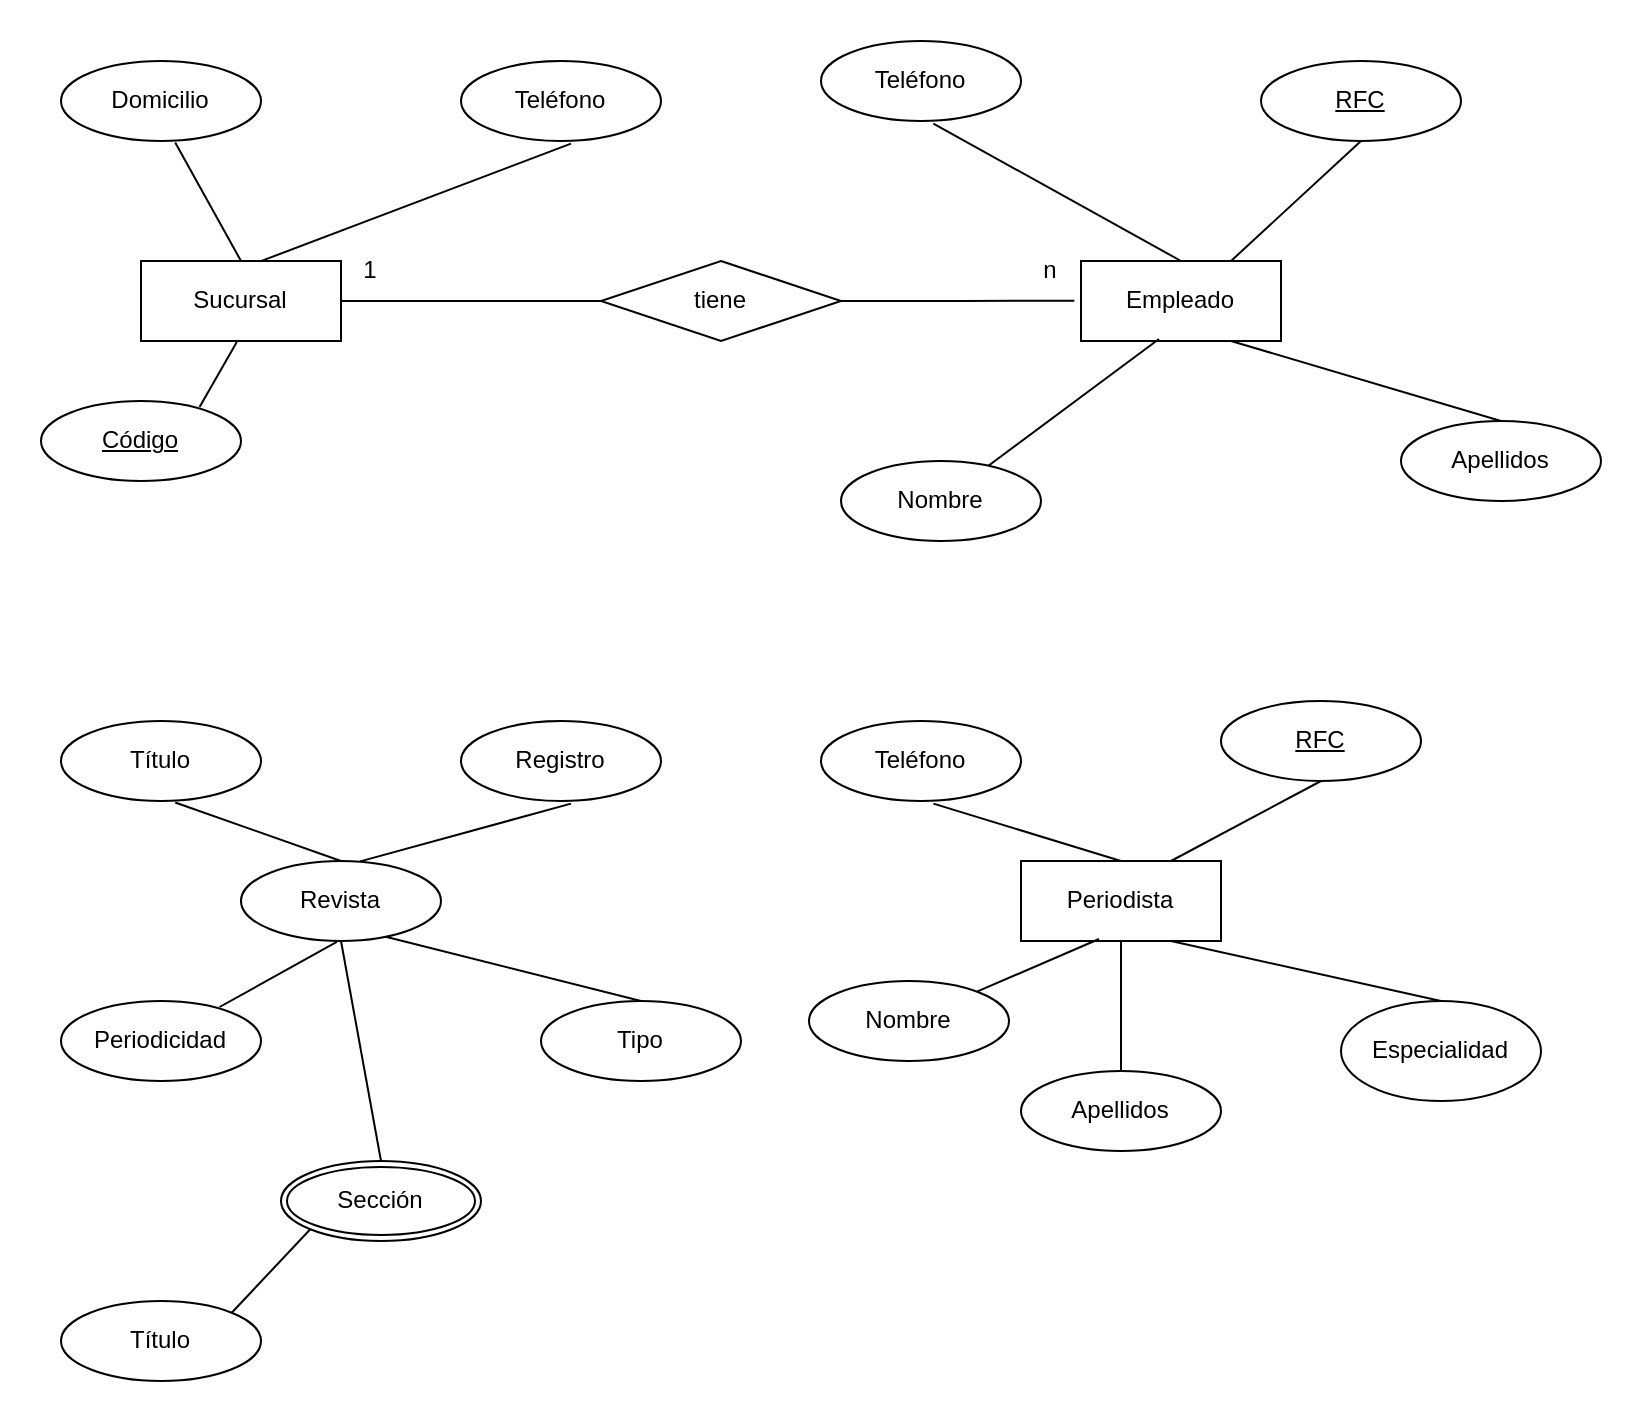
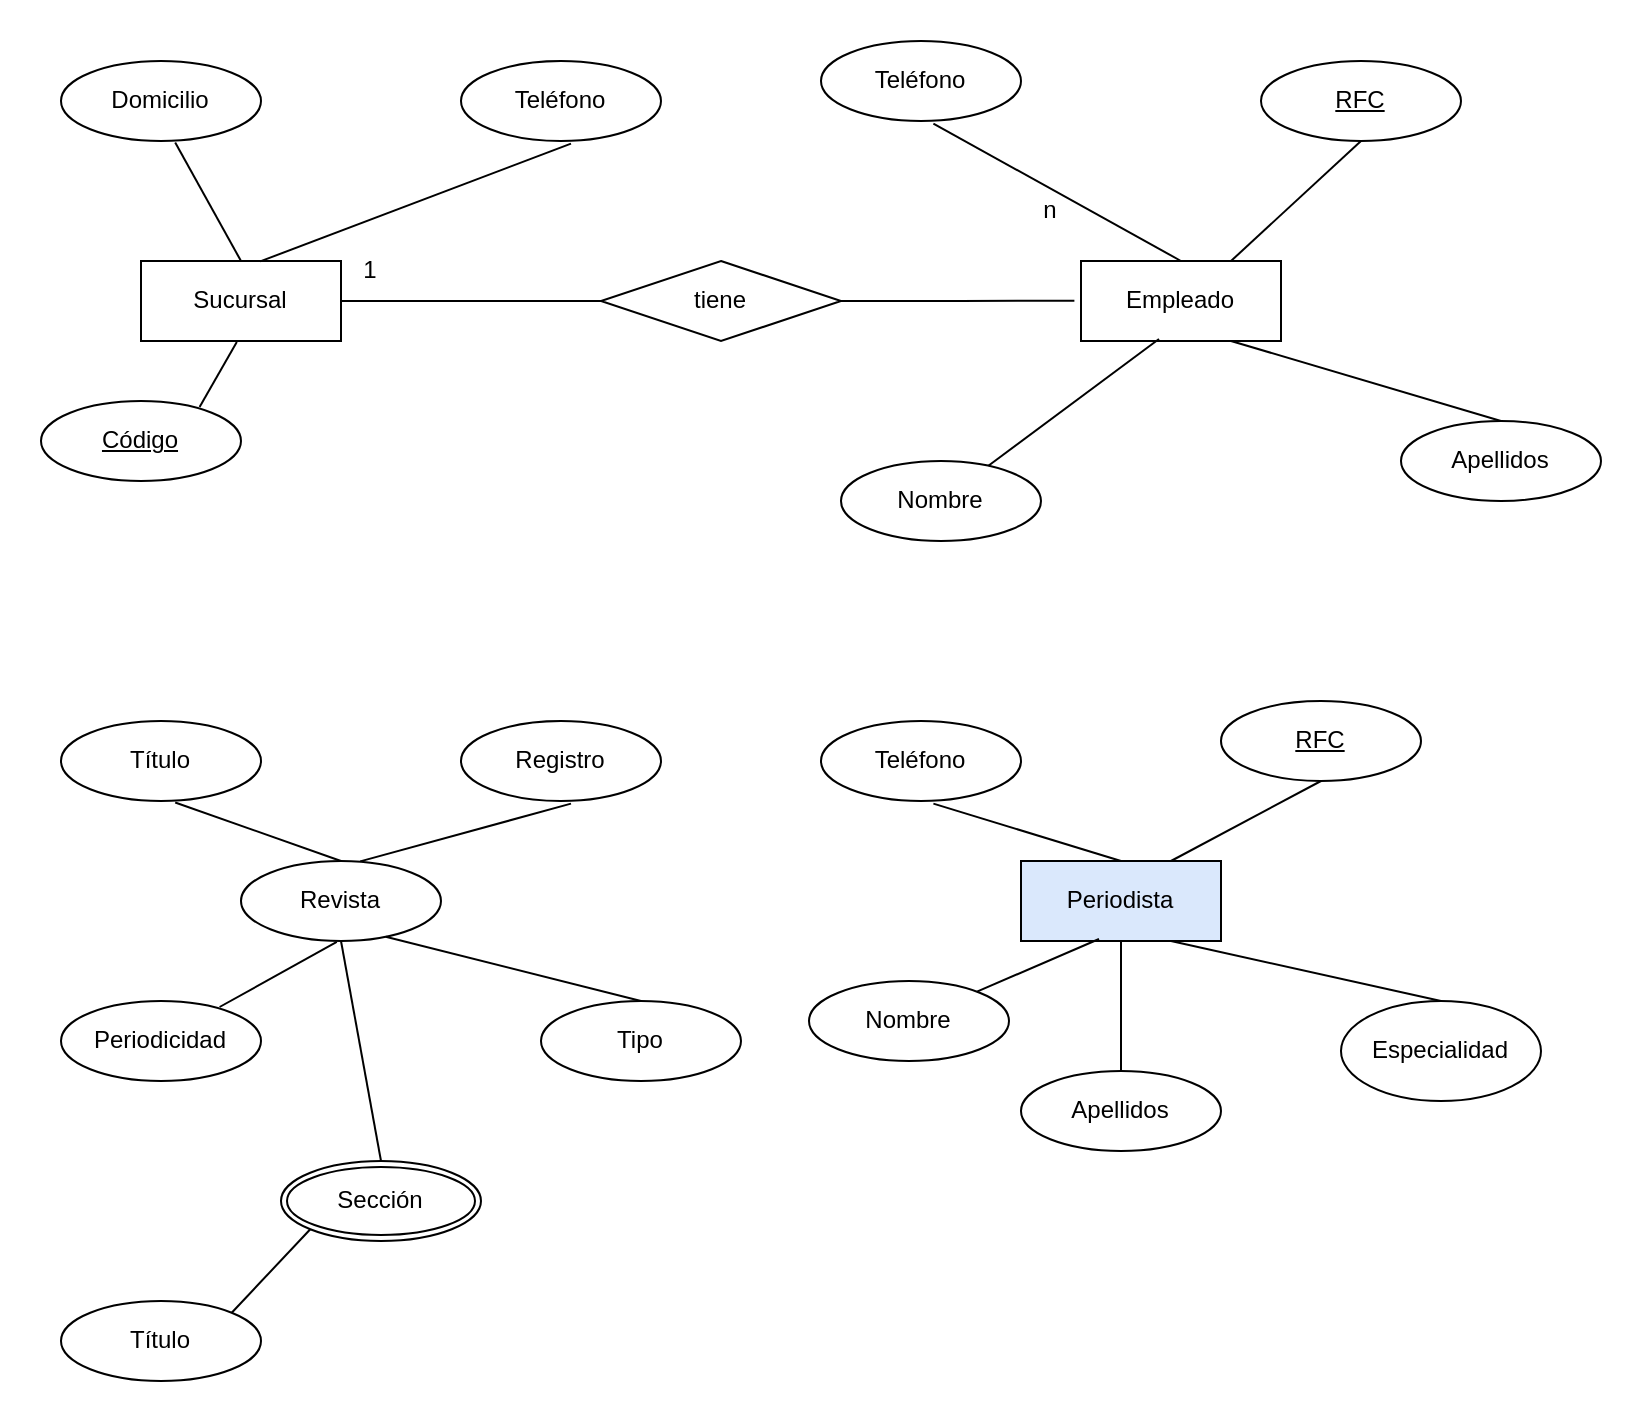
- <mxCell id="46" value="n" style="text;html=1;align=center;verticalAlign=middle;whiteSpace=wrap;rounded=0;" vertex="1" parent="1"><mxGeometry x="510" y="120" width="30" height="30" as="geometry" /></mxCell>
+ <mxCell id="46" value="n" style="text;html=1;align=center;verticalAlign=middle;whiteSpace=wrap;rounded=0;" vertex="1" parent="1"><mxGeometry x="510" y="90" width="30" height="30" as="geometry" /></mxCell>
- <mxCell id="31" value="Periodista" style="whiteSpace=wrap;html=1;align=center;" parent="1" vertex="1"><mxGeometry x="510" y="430" width="100" height="40" as="geometry" /></mxCell>
+ <mxCell id="31" value="Periodista" style="whiteSpace=wrap;html=1;align=center;fillColor=#dae8fc;" parent="1" vertex="1"><mxGeometry x="510" y="430" width="100" height="40" as="geometry" /></mxCell>
